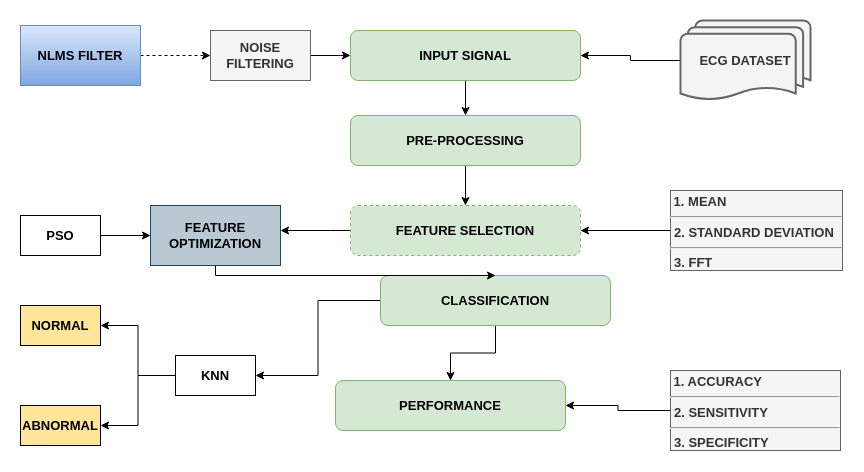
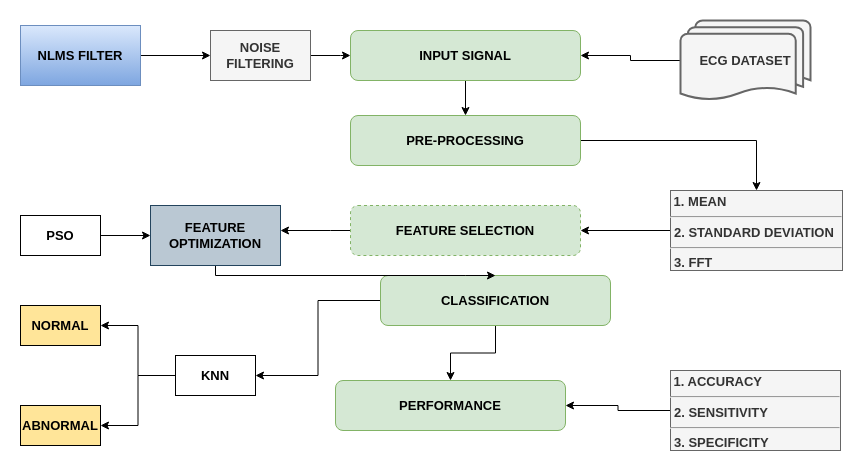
- <mxCell id="20" style="edgeStyle=orthogonalEdgeStyle;rounded=0;orthogonalLoop=1;jettySize=auto;html=1;entryX=0;entryY=0.5;entryDx=0;entryDy=0;fontStyle=1;fontSize=13;dashed=1;" parent="1" source="21" target="17" edge="1"><mxGeometry relative="1" as="geometry"><mxPoint x="200" y="65" as="targetPoint" /></mxGeometry></mxCell>
+ <mxCell id="20" style="edgeStyle=orthogonalEdgeStyle;rounded=0;orthogonalLoop=1;jettySize=auto;html=1;entryX=0;entryY=0.5;entryDx=0;entryDy=0;fontStyle=1;fontSize=13;" parent="1" source="21" target="17" edge="1"><mxGeometry relative="1" as="geometry"><mxPoint x="200" y="65" as="targetPoint" /></mxGeometry></mxCell>
- <mxCell id="4" style="edgeStyle=orthogonalEdgeStyle;rounded=0;orthogonalLoop=1;jettySize=auto;html=1;entryX=0.5;entryY=0;entryDx=0;entryDy=0;fontStyle=1;fontSize=13;" parent="1" source="5" target="7" edge="1"><mxGeometry relative="1" as="geometry" /></mxCell>
+ <mxCell id="4" style="edgeStyle=orthogonalEdgeStyle;rounded=0;orthogonalLoop=1;jettySize=auto;html=1;fontStyle=1;fontSize=13;" parent="1" source="5" target="15" edge="1"><mxGeometry relative="1" as="geometry" /></mxCell>
